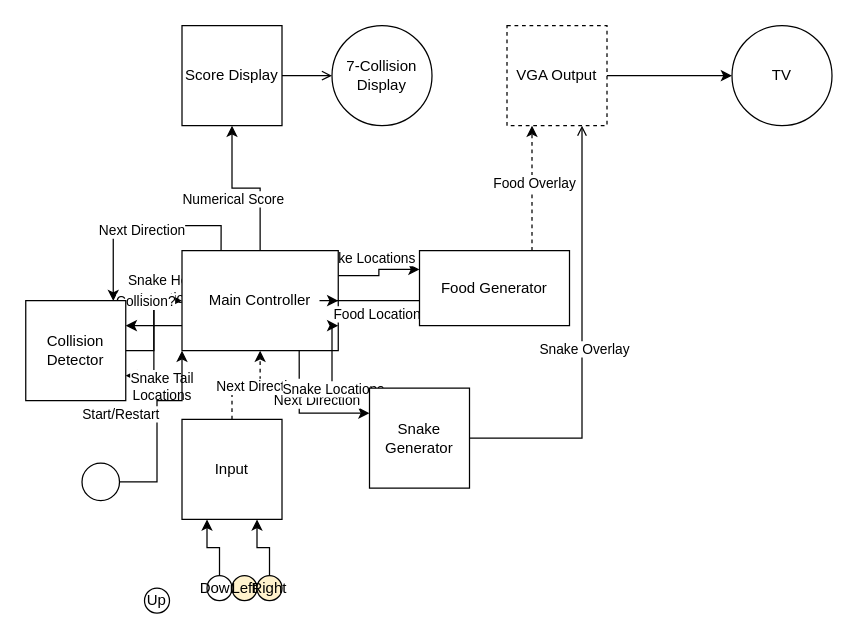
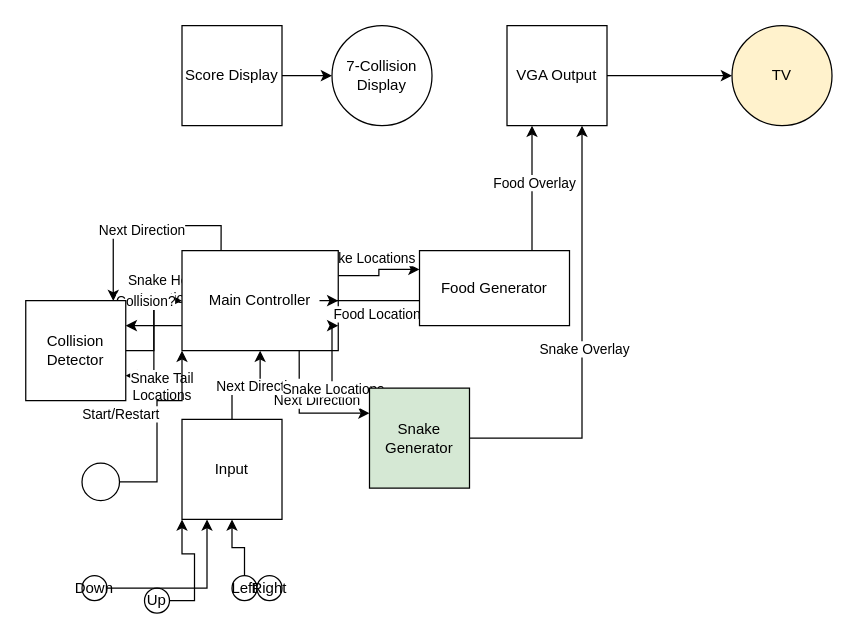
- <mxCell id="2" style="edgeStyle=orthogonalEdgeStyle;rounded=0;orthogonalLoop=1;jettySize=auto;html=1;entryX=0;entryY=0.5;entryDx=0;entryDy=0;endArrow=open;" edge="1" parent="1" source="3" target="47"><mxGeometry relative="1" as="geometry" /></mxCell>
+ <mxCell id="2" style="edgeStyle=orthogonalEdgeStyle;rounded=0;orthogonalLoop=1;jettySize=auto;html=1;entryX=0;entryY=0.5;entryDx=0;entryDy=0;" edge="1" parent="1" source="3" target="47"><mxGeometry relative="1" as="geometry" /></mxCell>
- <mxCell id="18" value="VGA Output" style="whiteSpace=wrap;html=1;aspect=fixed;dashed=1;" vertex="1" parent="1"><mxGeometry x="405" y="20" width="80" height="80" as="geometry" /></mxCell>
+ <mxCell id="18" value="VGA Output" style="whiteSpace=wrap;html=1;aspect=fixed;" vertex="1" parent="1"><mxGeometry x="405" y="20" width="80" height="80" as="geometry" /></mxCell>
- <mxCell id="40" value="TV" style="ellipse;whiteSpace=wrap;html=1;aspect=fixed;" vertex="1" parent="1"><mxGeometry x="585" y="20" width="80" height="80" as="geometry" /></mxCell>
+ <mxCell id="40" value="TV" style="ellipse;whiteSpace=wrap;html=1;aspect=fixed;fillColor=#fff2cc;" vertex="1" parent="1"><mxGeometry x="585" y="20" width="80" height="80" as="geometry" /></mxCell>
- <mxCell id="35" style="edgeStyle=orthogonalEdgeStyle;rounded=0;orthogonalLoop=1;jettySize=auto;html=1;entryX=0.75;entryY=1;entryDx=0;entryDy=0;endArrow=open;" edge="1" parent="1" source="39" target="18"><mxGeometry relative="1" as="geometry"><mxPoint x="495" y="210" as="targetPoint" /></mxGeometry></mxCell>
+ <mxCell id="35" style="edgeStyle=orthogonalEdgeStyle;rounded=0;orthogonalLoop=1;jettySize=auto;html=1;entryX=0.75;entryY=1;entryDx=0;entryDy=0;" edge="1" parent="1" source="39" target="18"><mxGeometry relative="1" as="geometry"><mxPoint x="495" y="210" as="targetPoint" /></mxGeometry></mxCell>
- <mxCell id="4" style="edgeStyle=orthogonalEdgeStyle;rounded=0;orthogonalLoop=1;jettySize=auto;html=1;entryX=0.5;entryY=1;entryDx=0;entryDy=0;" edge="1" parent="1" source="16" target="3"><mxGeometry relative="1" as="geometry" /></mxCell>
- <mxCell id="5" value="Numerical Score" style="edgeLabel;html=1;align=center;verticalAlign=middle;resizable=0;points=[];" vertex="1" connectable="0" parent="4"><mxGeometry x="0.236" y="-1" relative="1" as="geometry"><mxPoint x="-1" y="11.67" as="offset" /></mxGeometry></mxCell>
- <mxCell id="19" style="edgeStyle=orthogonalEdgeStyle;rounded=0;orthogonalLoop=1;jettySize=auto;html=1;entryX=0.25;entryY=1;entryDx=0;entryDy=0;dashed=1;" edge="1" parent="1" source="23" target="18"><mxGeometry relative="1" as="geometry"><mxPoint x="435" y="150" as="targetPoint" /><Array as="points"><mxPoint x="425" y="240" /></Array></mxGeometry></mxCell>
+ <mxCell id="19" style="edgeStyle=orthogonalEdgeStyle;rounded=0;orthogonalLoop=1;jettySize=auto;html=1;entryX=0.25;entryY=1;entryDx=0;entryDy=0;" edge="1" parent="1" source="23" target="18"><mxGeometry relative="1" as="geometry"><mxPoint x="435" y="150" as="targetPoint" /><Array as="points"><mxPoint x="425" y="240" /></Array></mxGeometry></mxCell>
- <mxCell id="24" style="edgeStyle=orthogonalEdgeStyle;rounded=0;orthogonalLoop=1;jettySize=auto;html=1;entryX=0.5;entryY=1;entryDx=0;entryDy=0;dashed=1;" edge="1" parent="1" source="26" target="16"><mxGeometry relative="1" as="geometry" /></mxCell>
+ <mxCell id="24" style="edgeStyle=orthogonalEdgeStyle;rounded=0;orthogonalLoop=1;jettySize=auto;html=1;entryX=0.5;entryY=1;entryDx=0;entryDy=0;" edge="1" parent="1" source="26" target="16"><mxGeometry relative="1" as="geometry" /></mxCell>
- <mxCell id="39" value="Snake Generator" style="whiteSpace=wrap;html=1;aspect=fixed;" vertex="1" parent="1"><mxGeometry x="295" y="310" width="80" height="80" as="geometry" /></mxCell>
+ <mxCell id="39" value="Snake Generator" style="whiteSpace=wrap;html=1;aspect=fixed;fillColor=#d5e8d4;" vertex="1" parent="1"><mxGeometry x="295" y="310" width="80" height="80" as="geometry" /></mxCell>
+ <mxCell id="31" style="edgeStyle=orthogonalEdgeStyle;rounded=0;orthogonalLoop=1;jettySize=auto;html=1;entryX=0.5;entryY=1;entryDx=0;entryDy=0;" edge="1" parent="1" source="32" target="26"><mxGeometry relative="1" as="geometry" /></mxCell>
- <mxCell id="33" style="edgeStyle=orthogonalEdgeStyle;rounded=0;orthogonalLoop=1;jettySize=auto;html=1;entryX=0.75;entryY=1;entryDx=0;entryDy=0;" edge="1" parent="1" source="34" target="26"><mxGeometry relative="1" as="geometry" /></mxCell>
+ <mxCell id="27" style="edgeStyle=orthogonalEdgeStyle;rounded=0;orthogonalLoop=1;jettySize=auto;html=1;entryX=0;entryY=1;entryDx=0;entryDy=0;" edge="1" parent="1" source="28" target="26"><mxGeometry relative="1" as="geometry" /></mxCell>
- <mxCell id="30" value="Down" style="ellipse;whiteSpace=wrap;html=1;aspect=fixed;" vertex="1" parent="1"><mxGeometry x="165" y="460" width="20" height="20" as="geometry" /></mxCell>
+ <mxCell id="30" value="Down" style="ellipse;whiteSpace=wrap;html=1;aspect=fixed;" vertex="1" parent="1"><mxGeometry x="65" y="460" width="20" height="20" as="geometry" /></mxCell>
- <mxCell id="32" value="Left" style="ellipse;whiteSpace=wrap;html=1;aspect=fixed;fillColor=#fff2cc;" vertex="1" parent="1"><mxGeometry x="185" y="460" width="20" height="20" as="geometry" /></mxCell>
+ <mxCell id="32" value="Left" style="ellipse;whiteSpace=wrap;html=1;aspect=fixed;" vertex="1" parent="1"><mxGeometry x="185" y="460" width="20" height="20" as="geometry" /></mxCell>
- <mxCell id="34" value="Right" style="ellipse;whiteSpace=wrap;html=1;aspect=fixed;fillColor=#fff2cc;" vertex="1" parent="1"><mxGeometry x="205" y="460" width="20" height="20" as="geometry" /></mxCell>
+ <mxCell id="34" value="Right" style="ellipse;whiteSpace=wrap;html=1;aspect=fixed;" vertex="1" parent="1"><mxGeometry x="205" y="460" width="20" height="20" as="geometry" /></mxCell>
